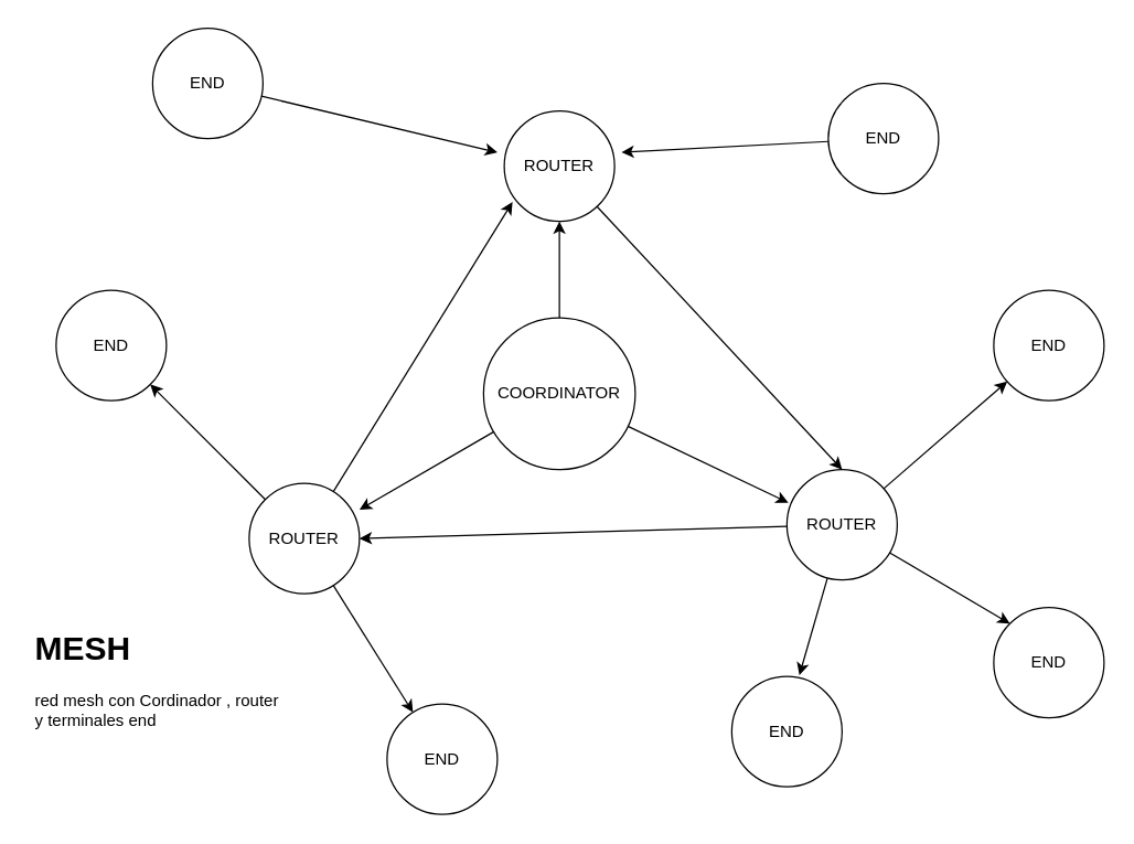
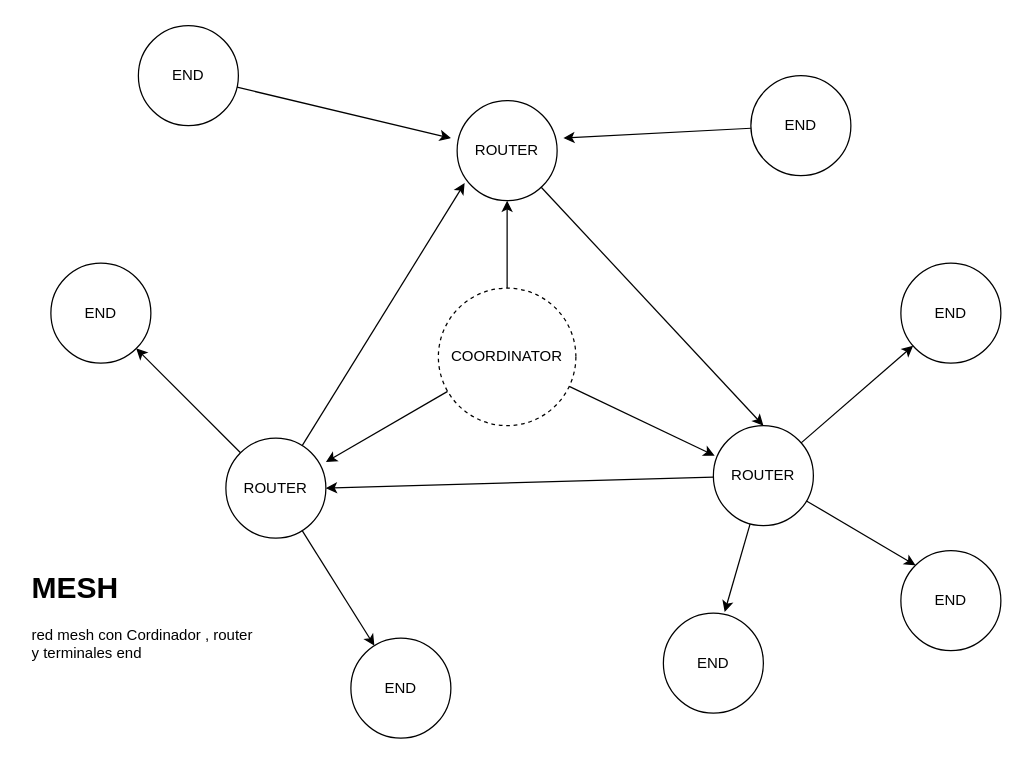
- <mxCell id="9" value="COORDINATOR" style="ellipse;whiteSpace=wrap;html=1;aspect=fixed;" vertex="1" parent="1"><mxGeometry x="350" y="230" width="110" height="110" as="geometry" /></mxCell>
+ <mxCell id="9" value="COORDINATOR" style="ellipse;whiteSpace=wrap;html=1;aspect=fixed;dashed=1;" vertex="1" parent="1"><mxGeometry x="350" y="230" width="110" height="110" as="geometry" /></mxCell>
